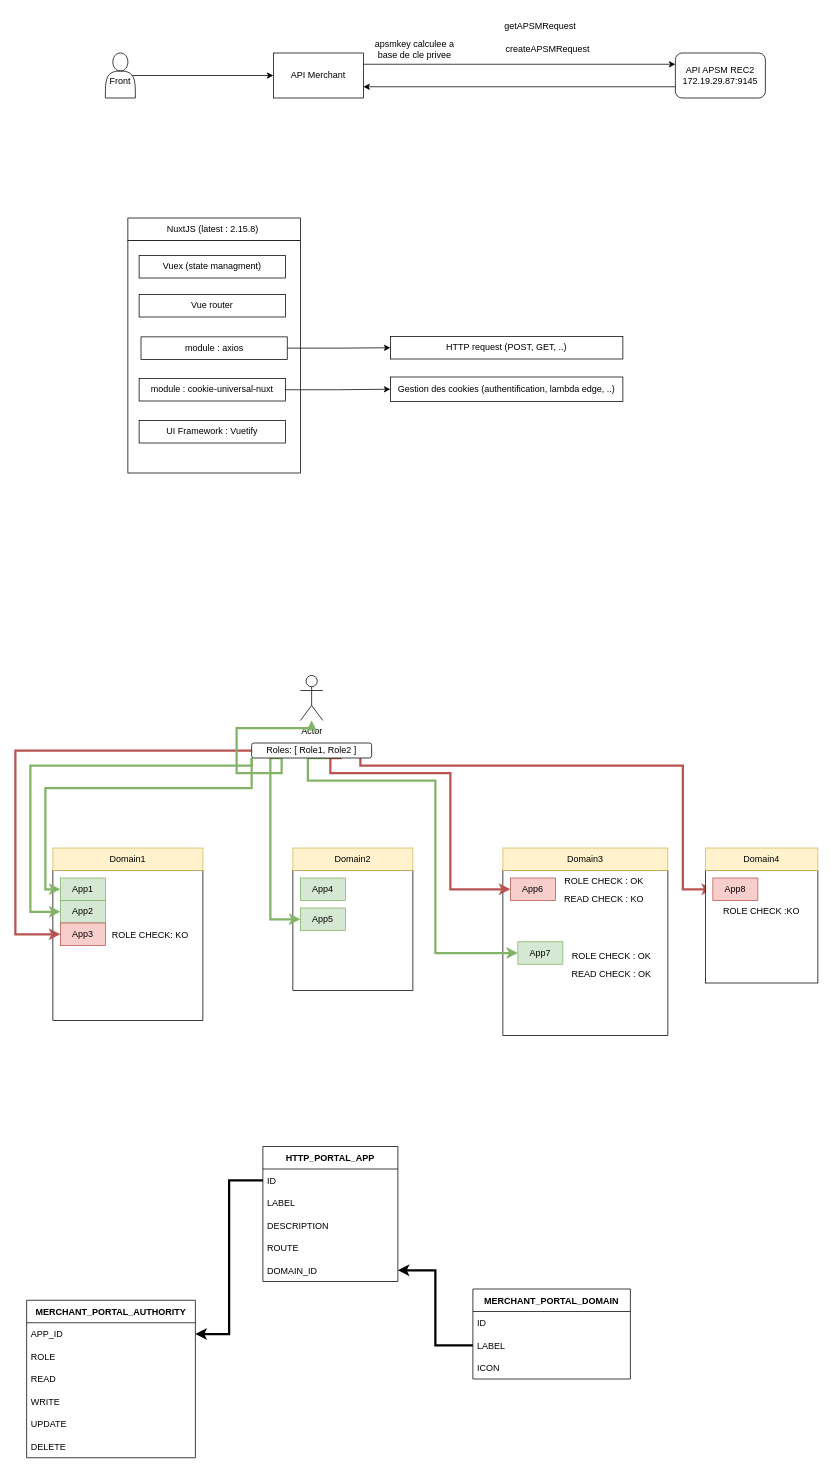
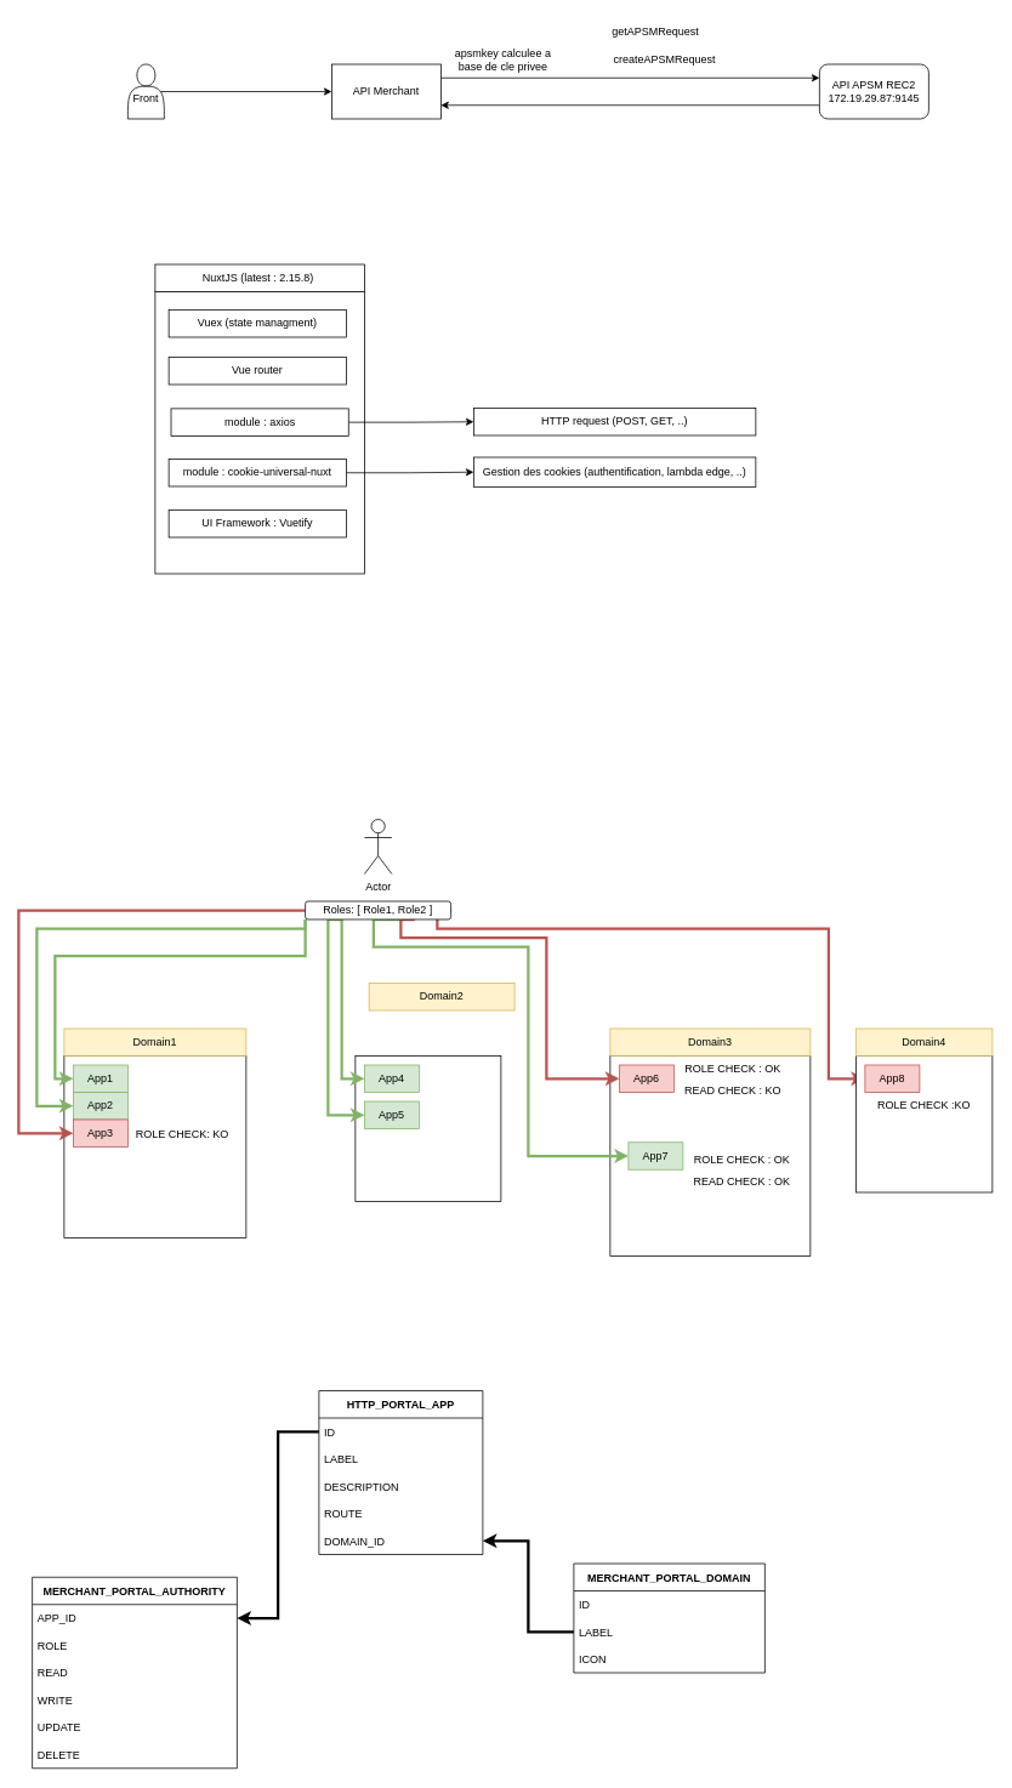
- <mxCell id="19" style="edgeStyle=orthogonalEdgeStyle;rounded=0;orthogonalLoop=1;jettySize=auto;html=1;exitX=0.25;exitY=1;exitDx=0;exitDy=0;strokeWidth=3;fillColor=#d5e8d4;strokeColor=#82b366;" parent="1" source="24" target="2" edge="1"><mxGeometry relative="1" as="geometry" /></mxCell>
+ <mxCell id="19" style="edgeStyle=orthogonalEdgeStyle;rounded=0;orthogonalLoop=1;jettySize=auto;html=1;exitX=0.25;exitY=1;exitDx=0;exitDy=0;entryX=0;entryY=0.5;entryDx=0;entryDy=0;strokeWidth=3;fillColor=#d5e8d4;strokeColor=#82b366;" parent="1" source="24" target="10" edge="1"><mxGeometry relative="1" as="geometry" /></mxCell>
- <mxCell id="9" value="Domain2" style="text;html=1;strokeColor=#d6b656;fillColor=#fff2cc;align=center;verticalAlign=middle;whiteSpace=wrap;rounded=0;" parent="1" vertex="1"><mxGeometry x="390" y="1130" width="160" height="30" as="geometry" /></mxCell>
+ <mxCell id="9" value="Domain2" style="text;html=1;strokeColor=#d6b656;fillColor=#fff2cc;align=center;verticalAlign=middle;whiteSpace=wrap;rounded=0;" parent="1" vertex="1"><mxGeometry x="405" y="1080" width="160" height="30" as="geometry" /></mxCell>
